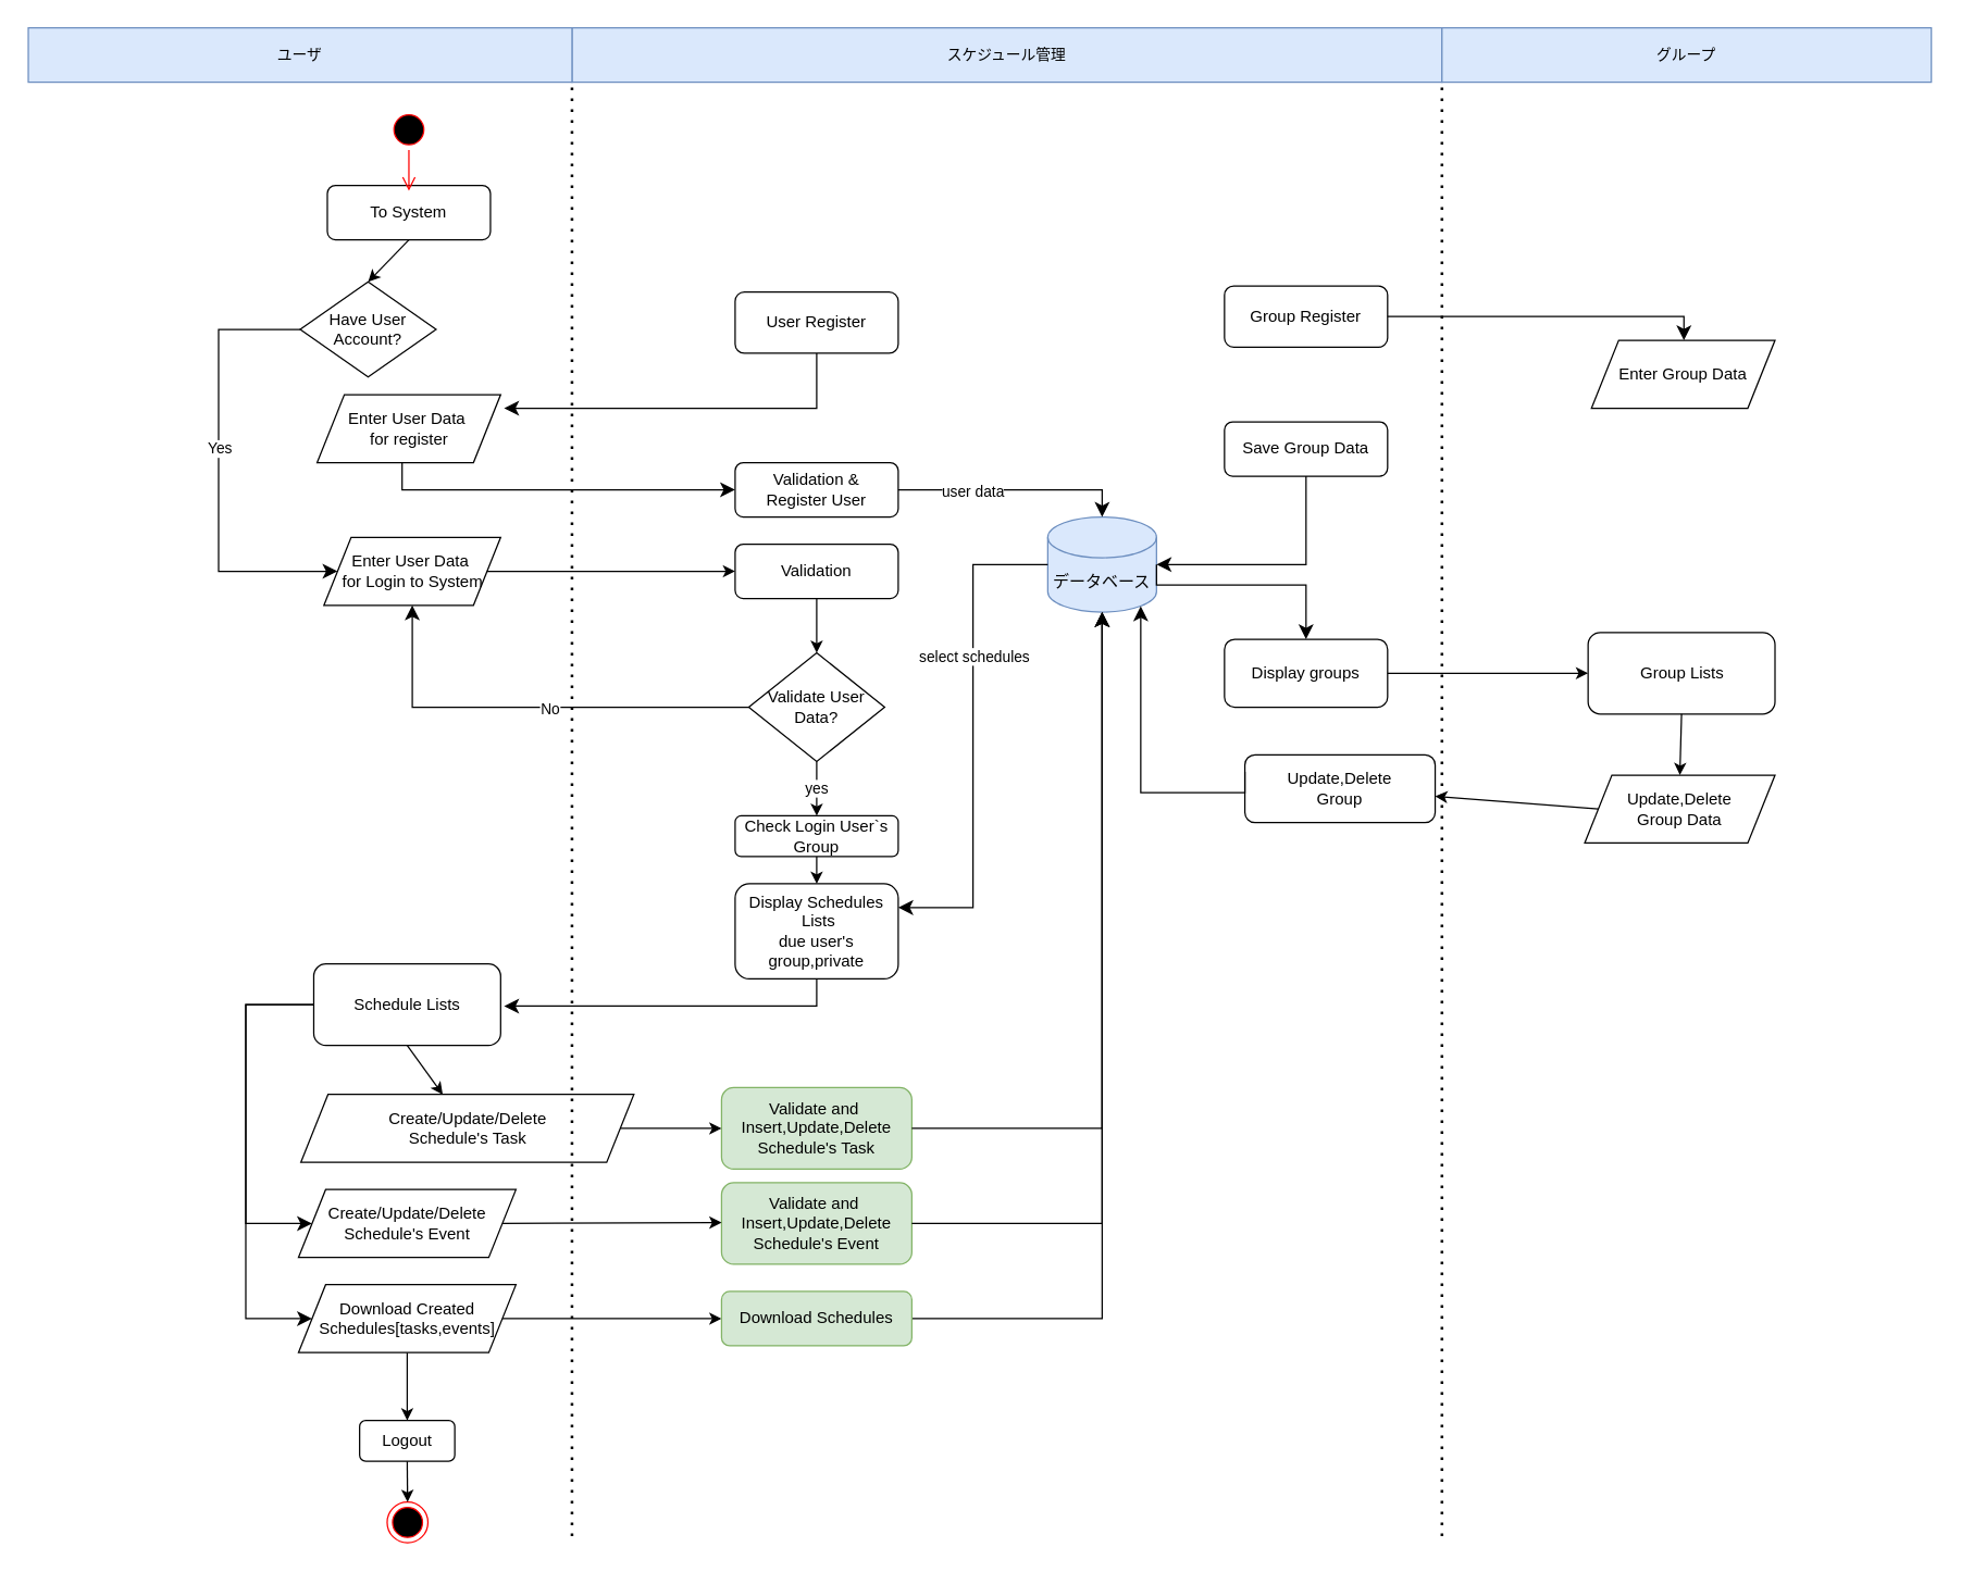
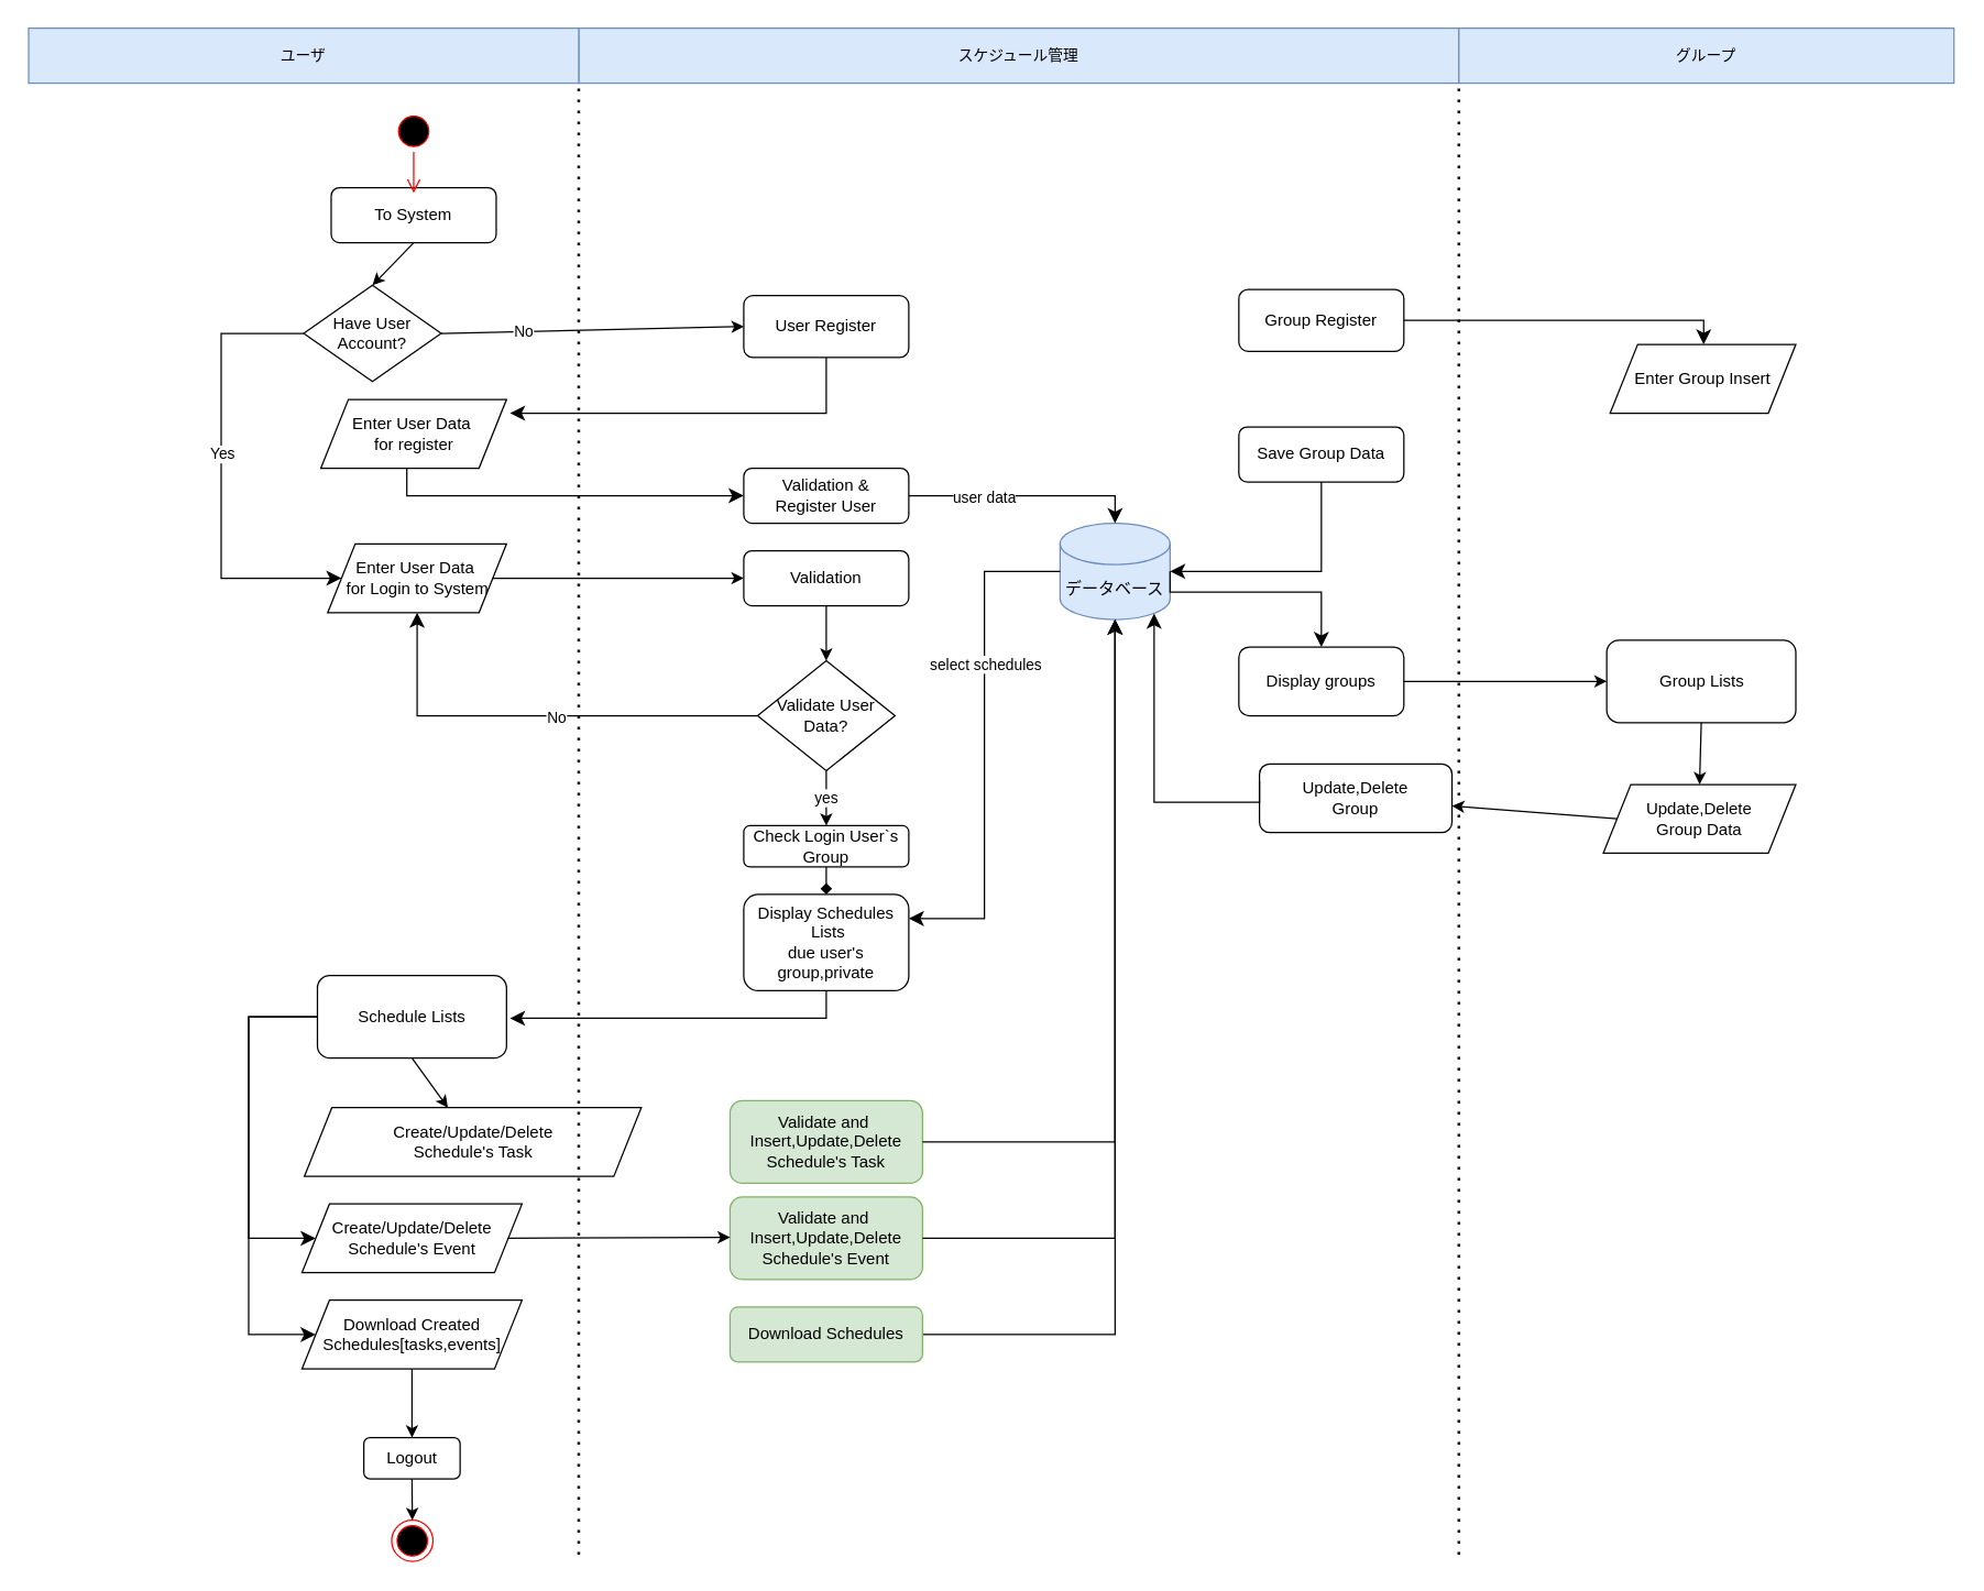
+ <mxCell id="6" value="" style="endArrow=classic;html=1;rounded=0;exitX=1;exitY=0.5;exitDx=0;exitDy=0;entryX=0;entryY=0.5;entryDx=0;entryDy=0;" parent="1" source="4" target="8" edge="1"><mxGeometry width="50" height="50" relative="1" as="geometry"><mxPoint x="420" y="390" as="sourcePoint" /><mxPoint x="500" y="290" as="targetPoint" /></mxGeometry></mxCell>
+ <mxCell id="7" value="No" style="edgeLabel;html=1;align=center;verticalAlign=middle;resizable=0;points=[];" parent="6" vertex="1" connectable="0"><mxGeometry x="-0.317" relative="1" as="geometry"><mxPoint x="-15" as="offset" /></mxGeometry></mxCell>
- <mxCell id="47" value="Enter Group Data" style="shape=parallelogram;perimeter=parallelogramPerimeter;whiteSpace=wrap;html=1;fixedSize=1;" parent="1" vertex="1"><mxGeometry x="1170" y="250" width="135" height="50" as="geometry" /></mxCell>
+ <mxCell id="47" value="Enter Group Insert" style="shape=parallelogram;perimeter=parallelogramPerimeter;whiteSpace=wrap;html=1;fixedSize=1;" parent="1" vertex="1"><mxGeometry x="1170" y="250" width="135" height="50" as="geometry" /></mxCell>
- <mxCell id="28" value="" style="endArrow=classic;html=1;rounded=0;exitX=0.5;exitY=1;exitDx=0;exitDy=0;entryX=0.5;entryY=0;entryDx=0;entryDy=0;" parent="1" source="26" target="27" edge="1"><mxGeometry width="50" height="50" relative="1" as="geometry"><mxPoint x="420" y="620" as="sourcePoint" /><mxPoint x="470" y="570" as="targetPoint" /></mxGeometry></mxCell>
+ <mxCell id="28" value="" style="endArrow=diamond;html=1;rounded=0;exitX=0.5;exitY=1;exitDx=0;exitDy=0;entryX=0.5;entryY=0;entryDx=0;entryDy=0;" parent="1" source="26" target="27" edge="1"><mxGeometry width="50" height="50" relative="1" as="geometry"><mxPoint x="420" y="620" as="sourcePoint" /><mxPoint x="470" y="570" as="targetPoint" /></mxGeometry></mxCell>
- <mxCell id="39" value="" style="endArrow=classic;html=1;rounded=0;exitX=1;exitY=0.5;exitDx=0;exitDy=0;entryX=0;entryY=0.5;entryDx=0;entryDy=0;" parent="1" source="36" target="37" edge="1"><mxGeometry width="50" height="50" relative="1" as="geometry"><mxPoint x="420" y="660" as="sourcePoint" /><mxPoint x="470" y="610" as="targetPoint" /></mxGeometry></mxCell>
- <mxCell id="69" value="" style="endArrow=classic;html=1;rounded=0;exitX=1;exitY=0.5;exitDx=0;exitDy=0;entryX=0;entryY=0.5;entryDx=0;entryDy=0;" edge="1" parent="1" source="67" target="71"><mxGeometry width="50" height="50" relative="1" as="geometry"><mxPoint x="367.5" y="979.33" as="sourcePoint" /><mxPoint x="524.5" y="979.33" as="targetPoint" /></mxGeometry></mxCell>
